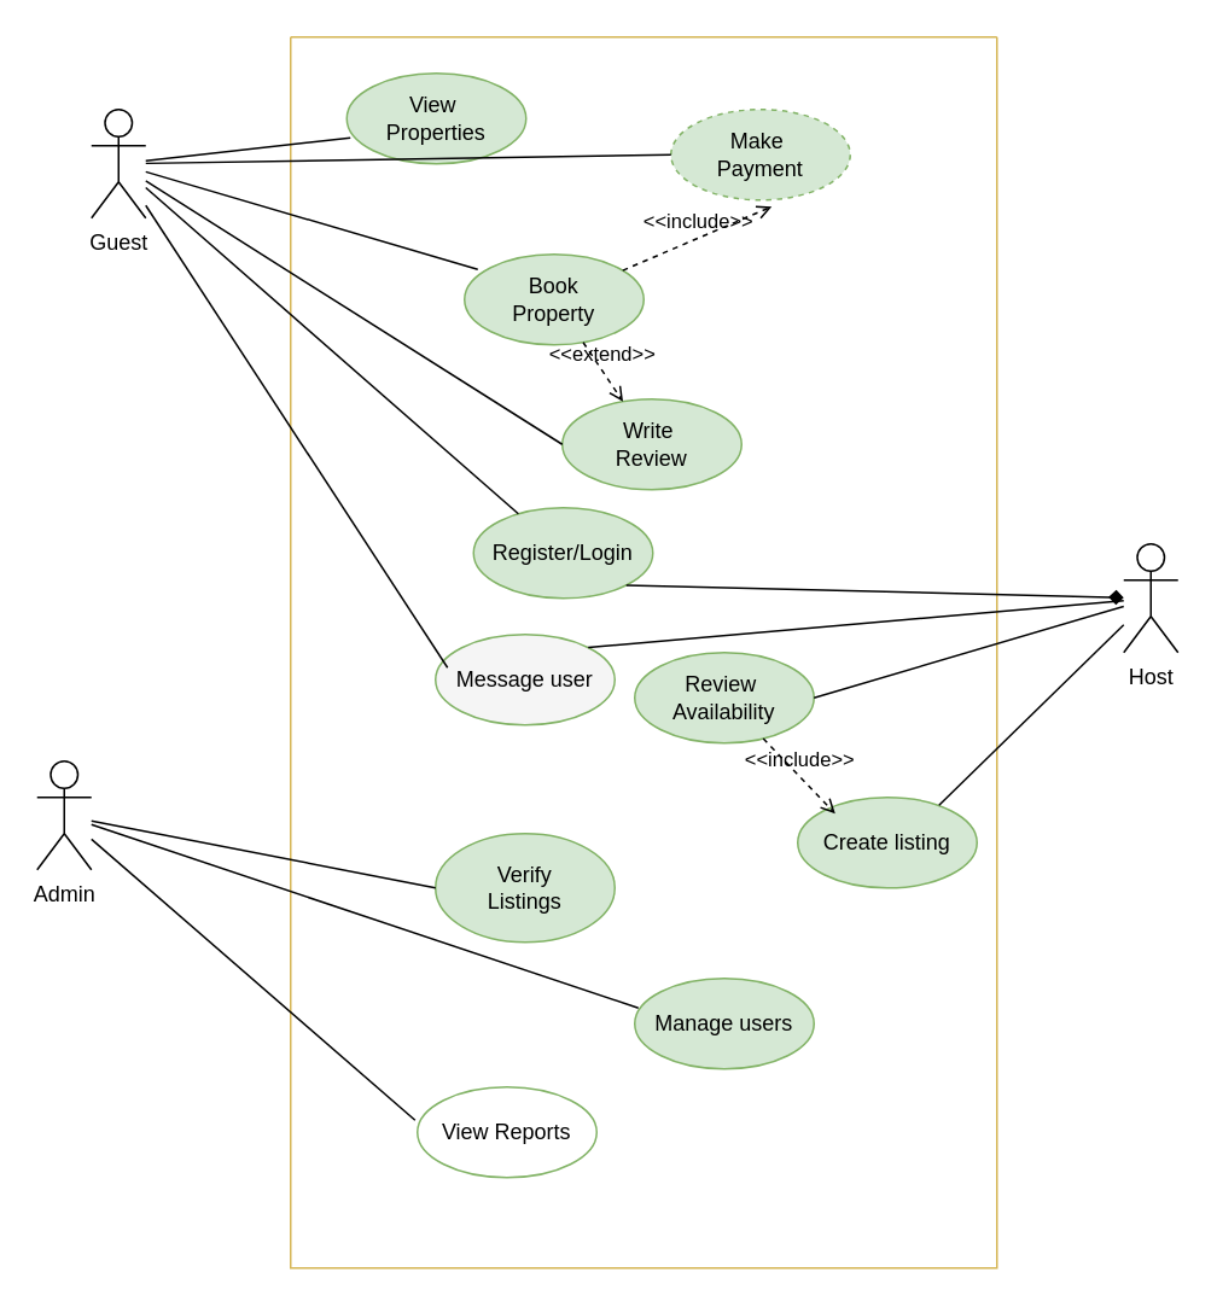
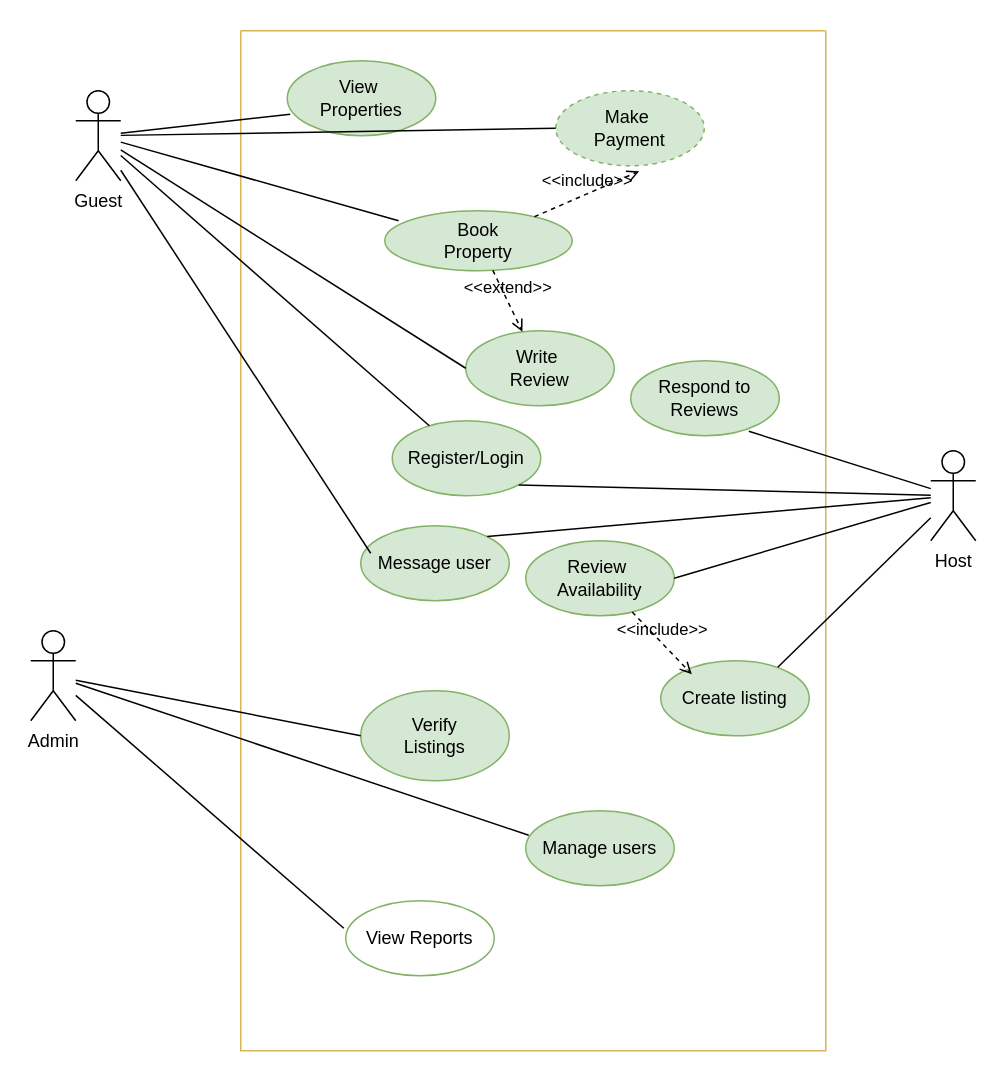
- <mxCell id="4" value="Book&lt;div&gt;Property&lt;/div&gt;" style="ellipse;whiteSpace=wrap;html=1;fillColor=#d5e8d4;strokeColor=#82b366;" vertex="1" parent="2"><mxGeometry x="96" y="120" width="99" height="50" as="geometry" /></mxCell>
+ <mxCell id="4" value="Book&lt;div&gt;Property&lt;/div&gt;" style="ellipse;whiteSpace=wrap;html=1;fillColor=#d5e8d4;strokeColor=#82b366;" vertex="1" parent="2"><mxGeometry x="96" y="120" width="125" height="40" as="geometry" /></mxCell>
+ <mxCell id="13" value="Respond to&lt;div&gt;Reviews&lt;/div&gt;" style="ellipse;whiteSpace=wrap;html=1;fillColor=#d5e8d4;strokeColor=#82b366;" vertex="1" parent="2"><mxGeometry x="260" y="220" width="99" height="50" as="geometry" /></mxCell>
+ <mxCell id="25" value="" style="endArrow=none;html=1;rounded=0;exitX=0.795;exitY=0.94;exitDx=0;exitDy=0;exitPerimeter=0;" edge="1" parent="1" source="13" target="20"><mxGeometry width="50" height="50" relative="1" as="geometry"><mxPoint x="590" y="520" as="sourcePoint" /><mxPoint x="640" y="470" as="targetPoint" /></mxGeometry></mxCell>
- <mxCell id="27" value="" style="endArrow=diamond;html=1;rounded=0;exitX=1;exitY=1;exitDx=0;exitDy=0;" edge="1" parent="1" source="9" target="20"><mxGeometry width="50" height="50" relative="1" as="geometry"><mxPoint x="600" y="490" as="sourcePoint" /><mxPoint x="650" y="440" as="targetPoint" /></mxGeometry></mxCell>
+ <mxCell id="27" value="" style="endArrow=none;html=1;rounded=0;exitX=1;exitY=1;exitDx=0;exitDy=0;" edge="1" parent="1" source="9" target="20"><mxGeometry width="50" height="50" relative="1" as="geometry"><mxPoint x="600" y="490" as="sourcePoint" /><mxPoint x="650" y="440" as="targetPoint" /></mxGeometry></mxCell>
- <mxCell id="10" value="Message user" style="ellipse;whiteSpace=wrap;html=1;fillColor=#f5f5f5;strokeColor=#82b366;" vertex="1" parent="2"><mxGeometry x="80" y="330" width="99" height="50" as="geometry" /></mxCell>
+ <mxCell id="10" value="Message user" style="ellipse;whiteSpace=wrap;html=1;fillColor=#d5e8d4;strokeColor=#82b366;" vertex="1" parent="2"><mxGeometry x="80" y="330" width="99" height="50" as="geometry" /></mxCell>
